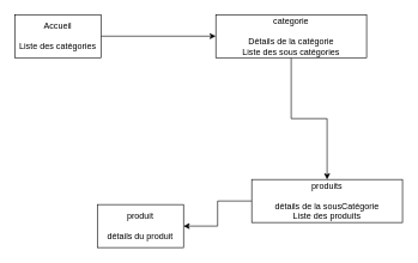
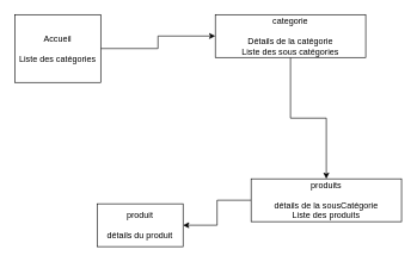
- <mxCell id="3" value="&lt;div&gt;Accueil&lt;/div&gt;&lt;br&gt;Liste des catégories" style="rounded=0;whiteSpace=wrap;html=1;" vertex="1" parent="1"><mxGeometry x="20" y="20" width="120" height="60" as="geometry" /></mxCell>
+ <mxCell id="3" value="&lt;div&gt;Accueil&lt;/div&gt;&lt;br&gt;Liste des catégories" style="rounded=0;whiteSpace=wrap;html=1;" vertex="1" parent="1"><mxGeometry x="20" y="20" width="120" height="95" as="geometry" /></mxCell>
